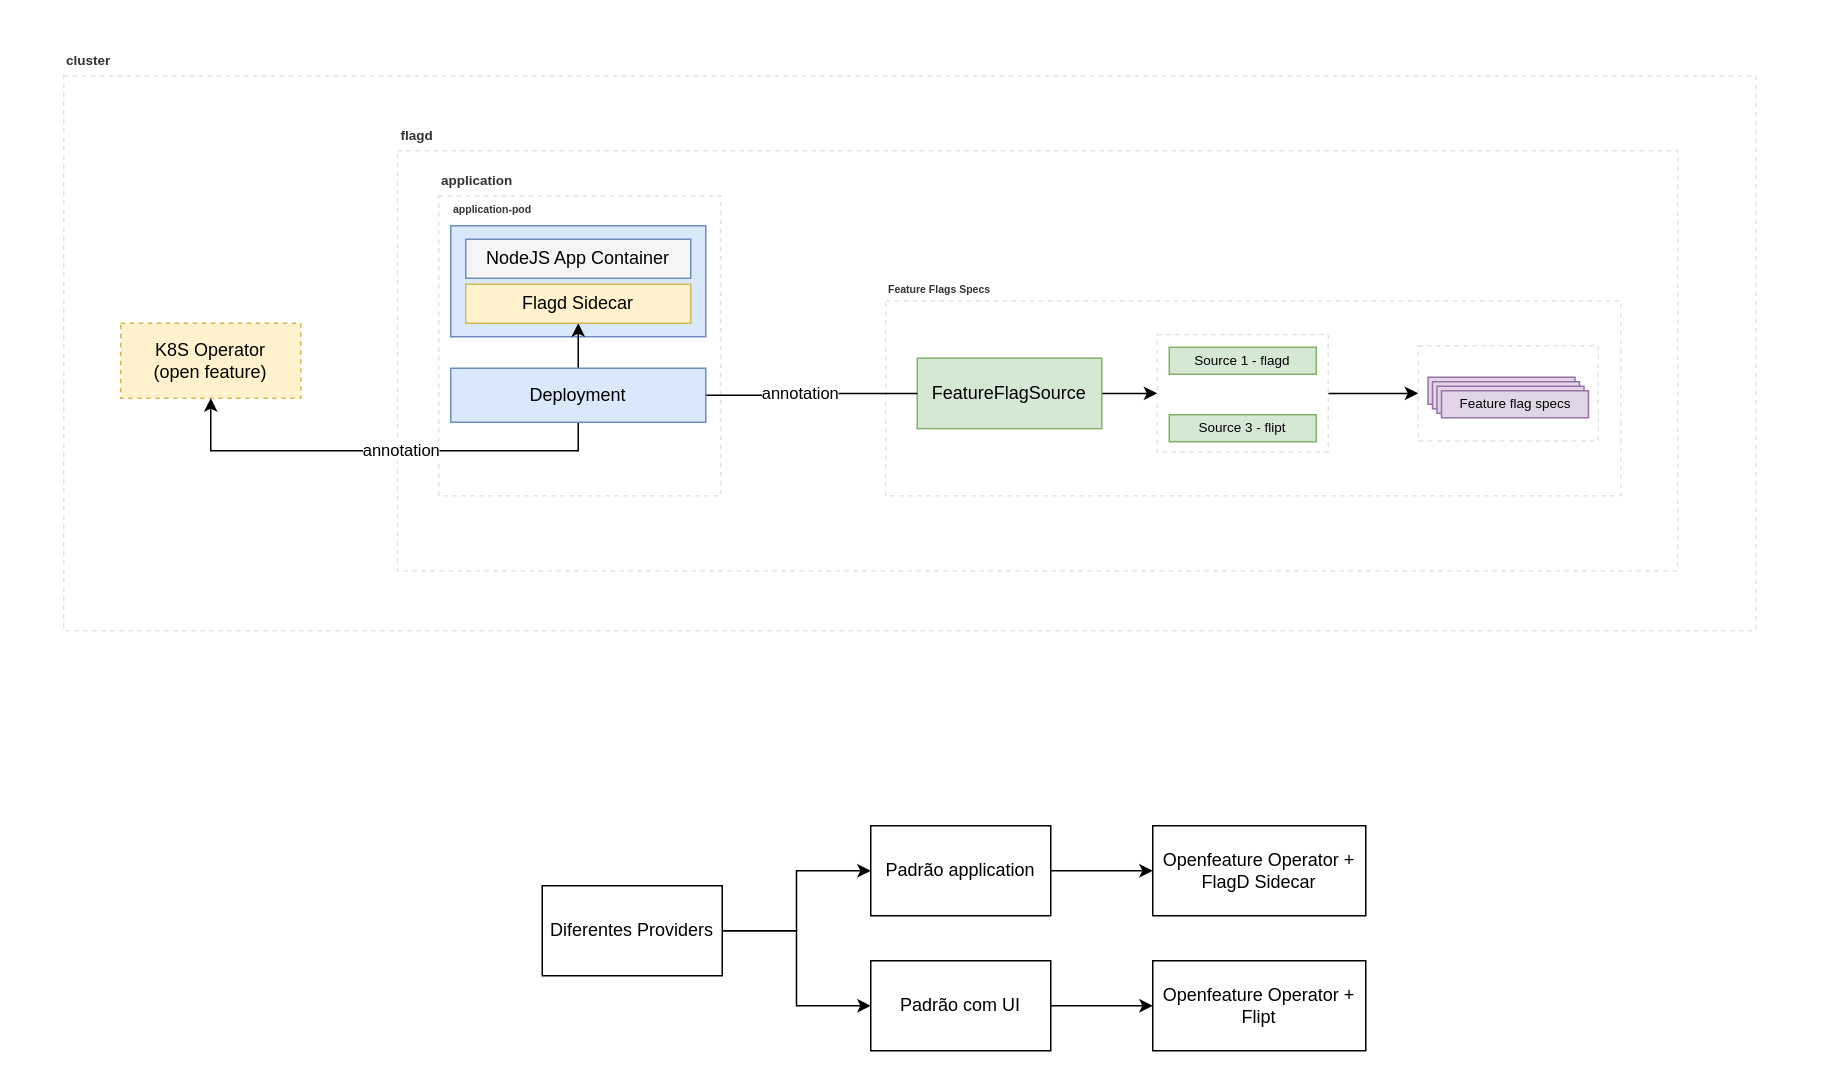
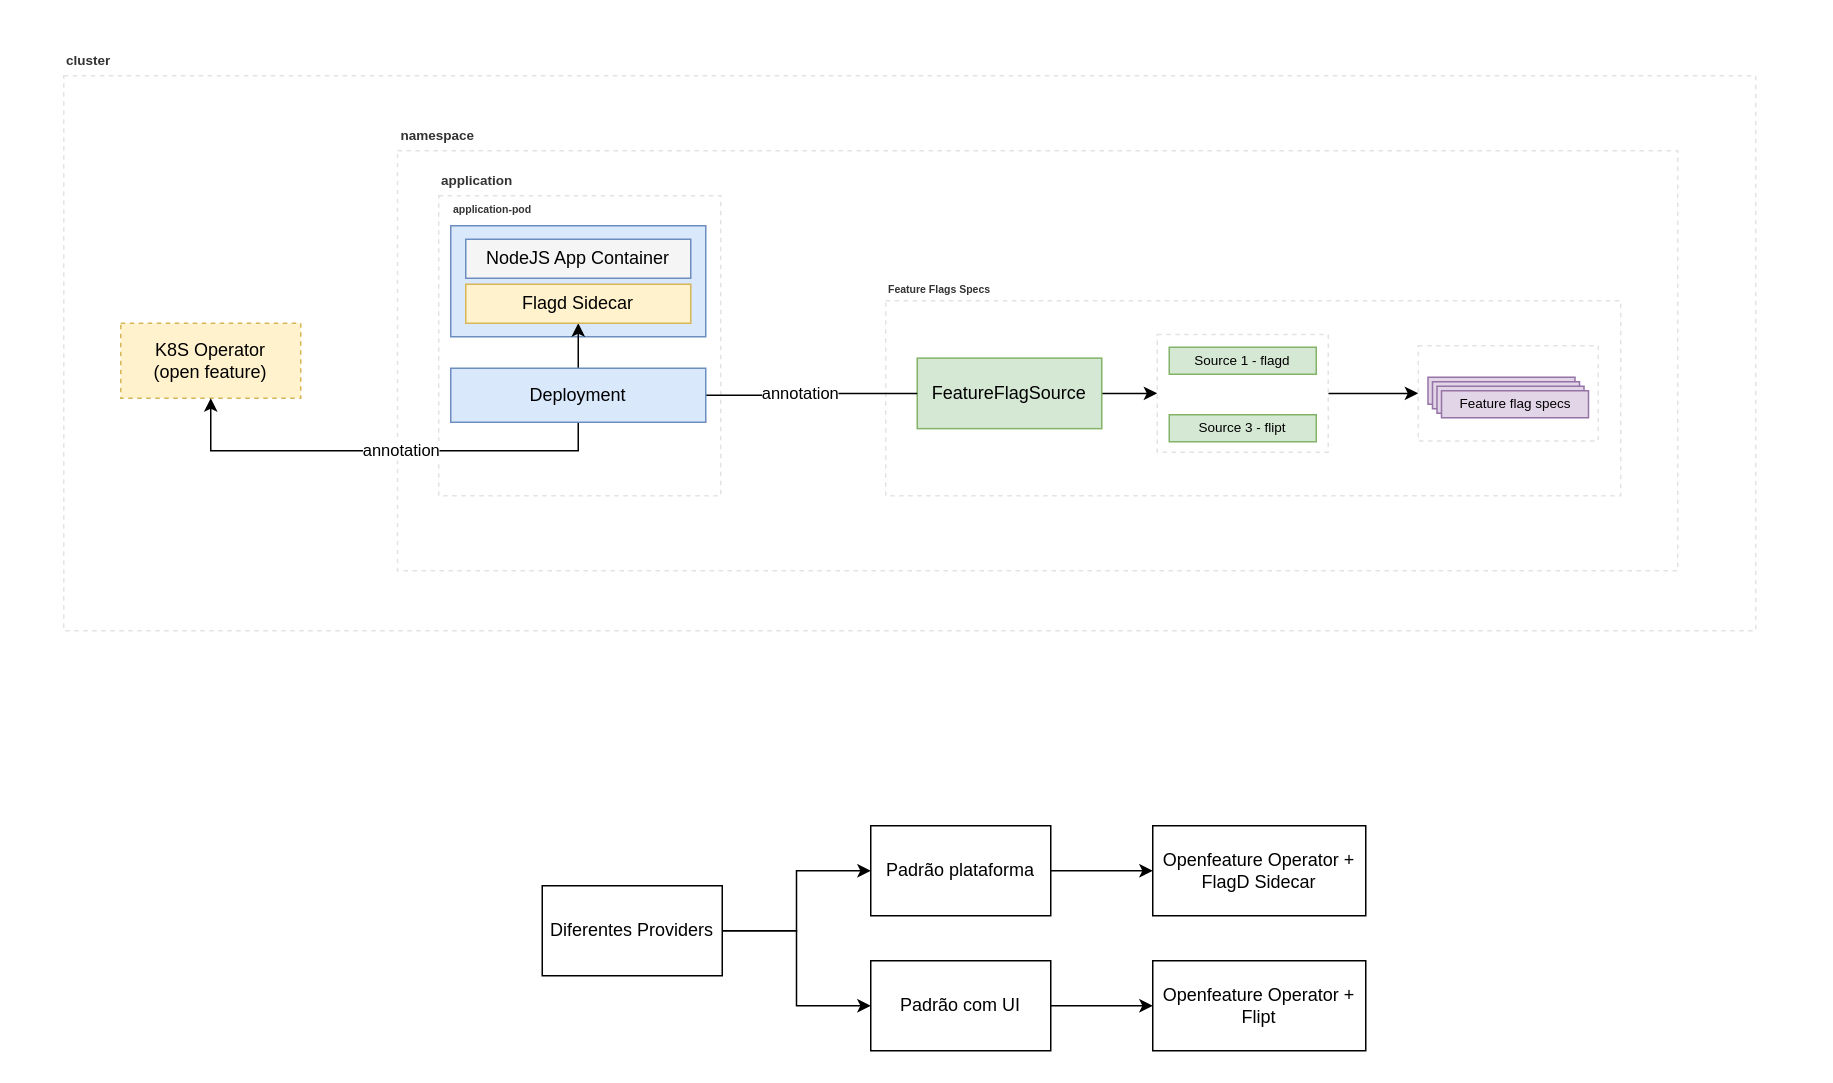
- <mxCell id="5" value="flagd" style="whiteSpace=wrap;html=1;fontSize=9;fillColor=none;fontColor=#333333;strokeColor=none;fontStyle=1;align=left;" parent="1" vertex="1"><mxGeometry x="264.5" y="80" width="80" height="20" as="geometry" /></mxCell>
+ <mxCell id="5" value="namespace" style="whiteSpace=wrap;html=1;fontSize=9;fillColor=none;fontColor=#333333;strokeColor=none;fontStyle=1;align=left;" parent="1" vertex="1"><mxGeometry x="264.5" y="80" width="80" height="20" as="geometry" /></mxCell>
- <mxCell id="19" value="Padrão application" style="whiteSpace=wrap;html=1;" parent="1" vertex="1"><mxGeometry x="580" y="550" width="120" height="60" as="geometry" /></mxCell>
+ <mxCell id="19" value="Padrão plataforma" style="whiteSpace=wrap;html=1;" parent="1" vertex="1"><mxGeometry x="580" y="550" width="120" height="60" as="geometry" /></mxCell>
